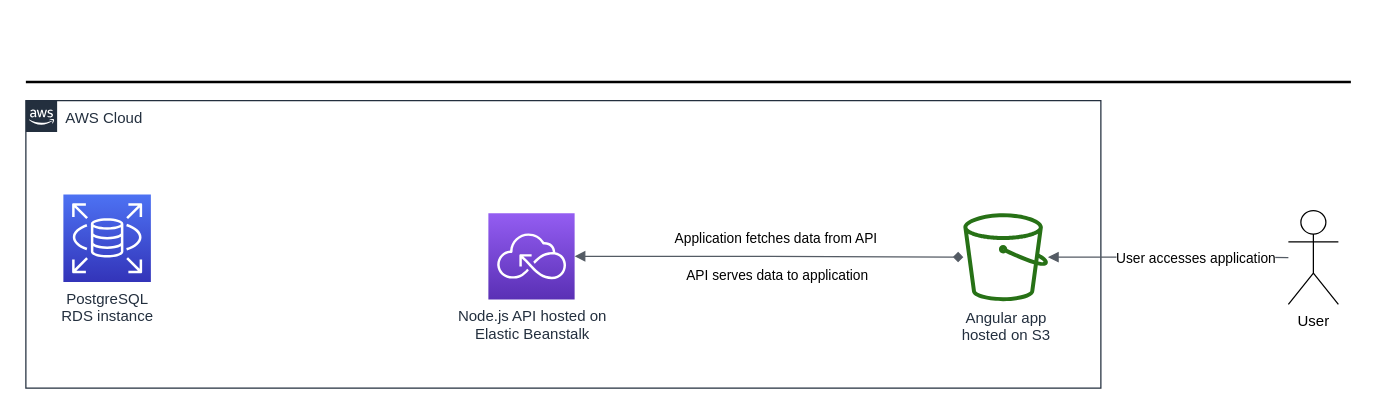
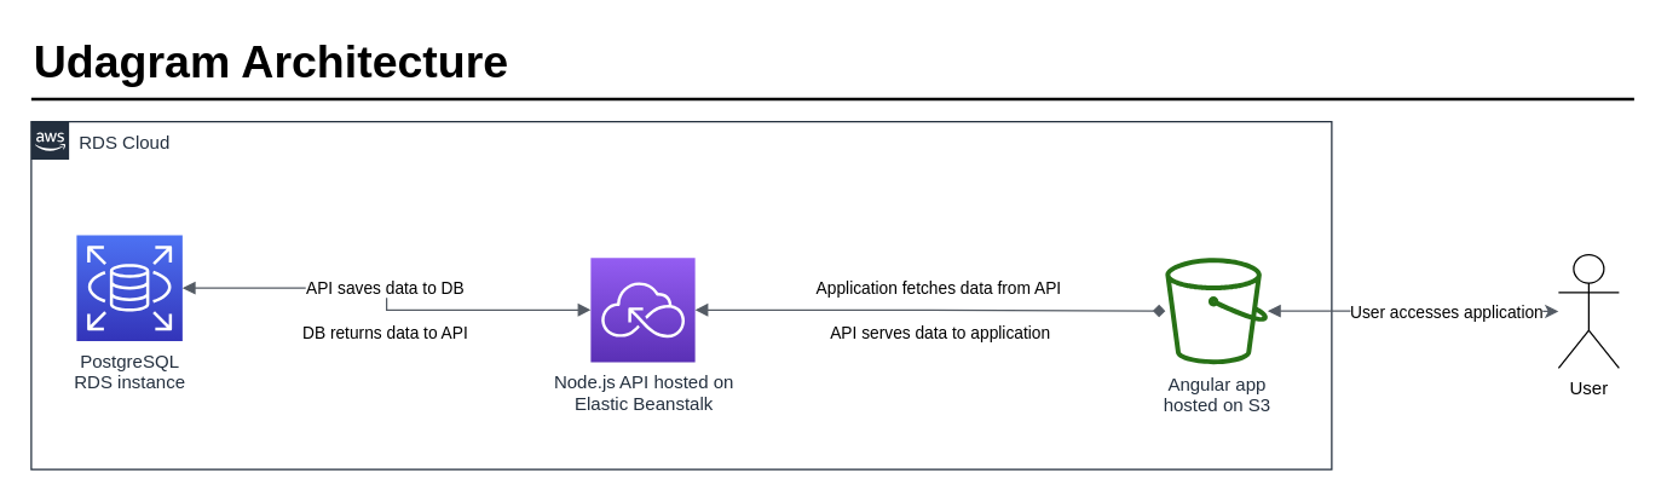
+ <mxCell id="2" value="Udagram Architecture" style="text;html=1;resizable=0;points=[];autosize=1;align=left;verticalAlign=top;spacingTop=-4;fontSize=30;fontStyle=1" parent="1" vertex="1"><mxGeometry x="20" y="20" width="330" height="40" as="geometry" /></mxCell>
- <mxCell id="4" value="AWS Cloud" style="points=[[0,0],[0.25,0],[0.5,0],[0.75,0],[1,0],[1,0.25],[1,0.5],[1,0.75],[1,1],[0.75,1],[0.5,1],[0.25,1],[0,1],[0,0.75],[0,0.5],[0,0.25]];outlineConnect=0;gradientColor=none;html=1;whiteSpace=wrap;fontSize=12;fontStyle=0;shape=mxgraph.aws4.group;grIcon=mxgraph.aws4.group_aws_cloud_alt;strokeColor=#232F3E;fillColor=none;verticalAlign=top;align=left;spacingLeft=30;fontColor=#232F3E;dashed=0;" parent="1" vertex="1"><mxGeometry x="20" y="80" width="860" height="230" as="geometry" /></mxCell>
+ <mxCell id="4" value="RDS Cloud" style="points=[[0,0],[0.25,0],[0.5,0],[0.75,0],[1,0],[1,0.25],[1,0.5],[1,0.75],[1,1],[0.75,1],[0.5,1],[0.25,1],[0,1],[0,0.75],[0,0.5],[0,0.25]];outlineConnect=0;gradientColor=none;html=1;whiteSpace=wrap;fontSize=12;fontStyle=0;shape=mxgraph.aws4.group;grIcon=mxgraph.aws4.group_aws_cloud_alt;strokeColor=#232F3E;fillColor=none;verticalAlign=top;align=left;spacingLeft=30;fontColor=#232F3E;dashed=0;" parent="1" vertex="1"><mxGeometry x="20" y="80" width="860" height="230" as="geometry" /></mxCell>
+ <mxCell id="11" value="" style="edgeStyle=orthogonalEdgeStyle;html=1;endArrow=block;elbow=vertical;startArrow=block;startFill=1;endFill=1;strokeColor=#545B64;rounded=0;exitX=1;exitY=0.5;exitDx=0;exitDy=0;exitPerimeter=0;entryX=0;entryY=0.5;entryDx=0;entryDy=0;entryPerimeter=0;" parent="1" source="7" target="6" edge="1"><mxGeometry width="100" relative="1" as="geometry"><mxPoint x="200" y="210" as="sourcePoint" /><mxPoint x="300" y="210" as="targetPoint" /></mxGeometry></mxCell>
+ <mxCell id="12" value="API saves data to DB" style="edgeLabel;html=1;align=center;verticalAlign=middle;resizable=0;points=[];" parent="11" vertex="1" connectable="0"><mxGeometry x="0.141" y="-1" relative="1" as="geometry"><mxPoint x="-14" y="-16" as="offset" /></mxGeometry></mxCell>
+ <mxCell id="13" value="DB returns data to API" style="edgeLabel;html=1;align=center;verticalAlign=middle;resizable=0;points=[];" parent="11" vertex="1" connectable="0"><mxGeometry x="0.09" y="-5" relative="1" as="geometry"><mxPoint x="-7" y="10" as="offset" /></mxGeometry></mxCell>
- <mxCell id="15" value="" style="edgeStyle=orthogonalEdgeStyle;html=1;endArrow=none;elbow=vertical;startArrow=block;startFill=1;strokeColor=#545B64;rounded=0;" parent="1" source="5" target="14" edge="1"><mxGeometry width="100" relative="1" as="geometry"><mxPoint x="920" y="210" as="sourcePoint" /><mxPoint x="1020" y="210" as="targetPoint" /></mxGeometry></mxCell>
+ <mxCell id="15" value="" style="edgeStyle=orthogonalEdgeStyle;html=1;endArrow=classic;elbow=vertical;startArrow=block;startFill=1;strokeColor=#545B64;rounded=0;" parent="1" source="5" target="14" edge="1"><mxGeometry width="100" relative="1" as="geometry"><mxPoint x="920" y="210" as="sourcePoint" /><mxPoint x="1020" y="210" as="targetPoint" /></mxGeometry></mxCell>
